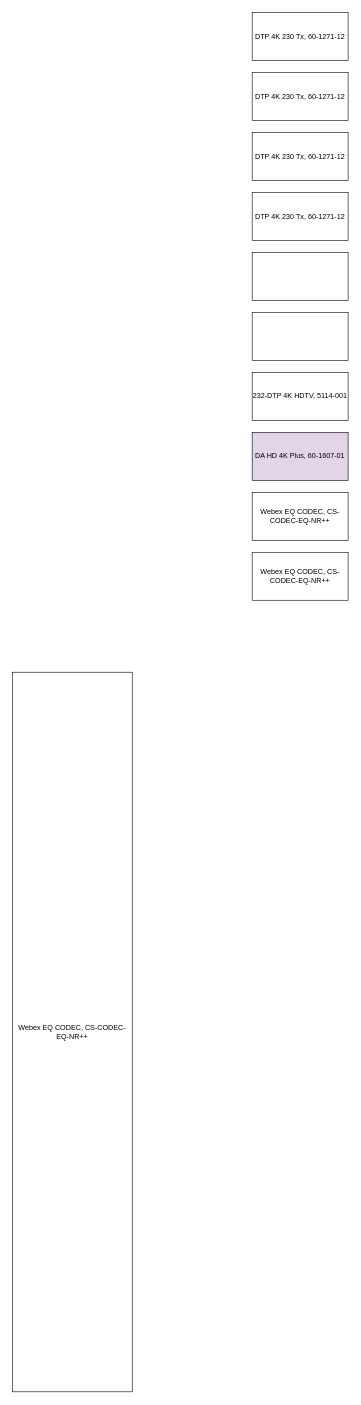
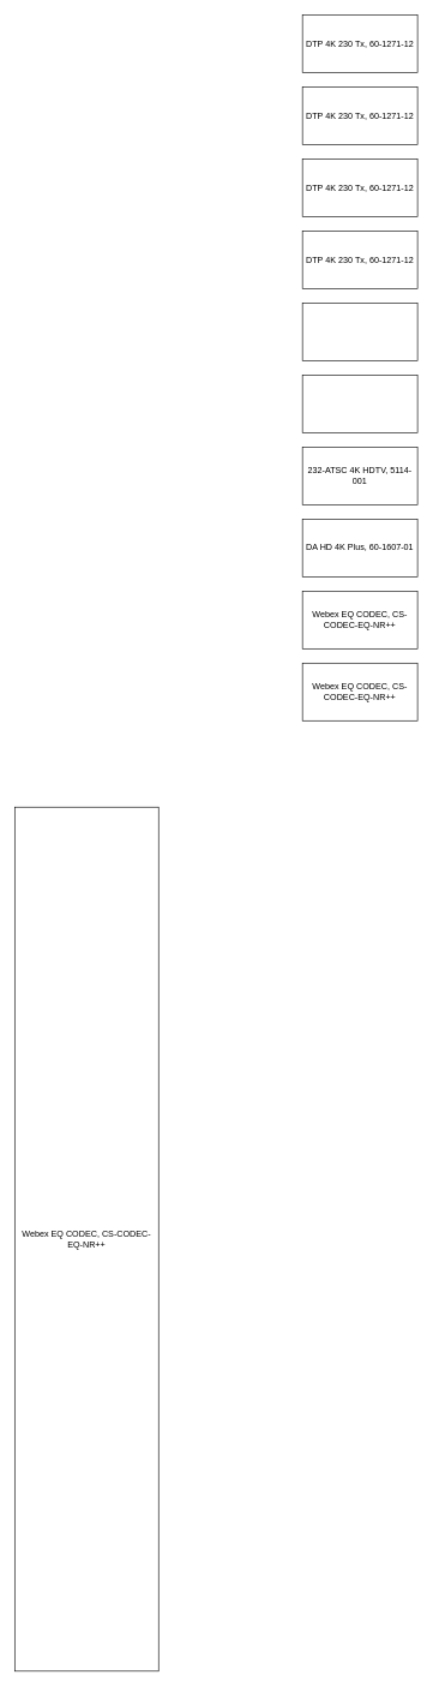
- <mxCell id="6" value="232-DTP 4K HDTV, 5114-001" style="rounded=0;whiteSpace=wrap;html=1;" parent="1" connectable="" edge="" vertex="1"><mxGeometry x="420" y="620" width="160" height="80" relative="" as="geometry" /></mxCell>
+ <mxCell id="6" value="232-ATSC 4K HDTV, 5114-001" style="rounded=0;whiteSpace=wrap;html=1;" parent="1" connectable="" edge="" vertex="1"><mxGeometry x="420" y="620" width="160" height="80" relative="" as="geometry" /></mxCell>
- <mxCell id="5" value="DA HD 4K Plus, 60-1607-01" style="rounded=0;whiteSpace=wrap;html=1;fillColor=#e1d5e7;" parent="1" connectable="" edge="" vertex="1"><mxGeometry x="420" y="720" width="160" height="80" relative="" as="geometry" /></mxCell>
+ <mxCell id="5" value="DA HD 4K Plus, 60-1607-01" style="rounded=0;whiteSpace=wrap;html=1;" parent="1" connectable="" edge="" vertex="1"><mxGeometry x="420" y="720" width="160" height="80" relative="" as="geometry" /></mxCell>
